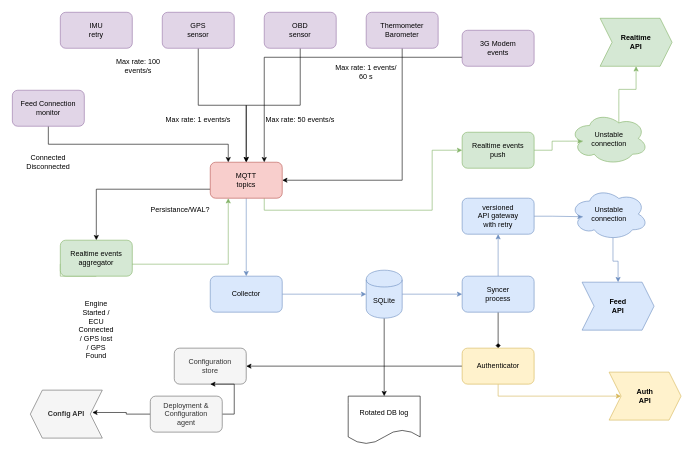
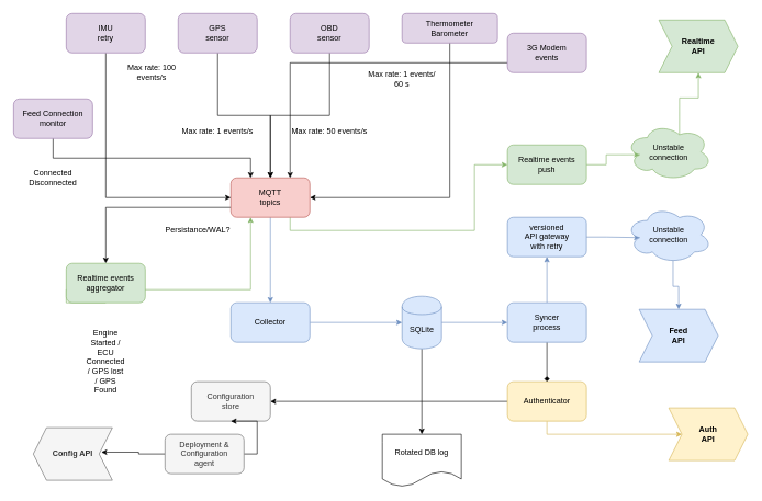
- <mxCell id="9" value="Thermometer&lt;br&gt;Barometer&lt;br&gt;" style="rounded=1;whiteSpace=wrap;html=1;fillColor=#e1d5e7;strokeColor=#9673a6;" vertex="1" parent="1"><mxGeometry x="610" y="20" width="120" height="60" as="geometry" /></mxCell>
+ <mxCell id="9" value="Thermometer&lt;br&gt;Barometer&lt;br&gt;" style="rounded=1;whiteSpace=wrap;html=1;fillColor=#e1d5e7;strokeColor=#9673a6;" vertex="1" parent="1"><mxGeometry x="610" y="20" width="145" height="45" as="geometry" /></mxCell>
+ <mxCell id="2" style="edgeStyle=orthogonalEdgeStyle;rounded=0;orthogonalLoop=1;jettySize=auto;html=1;exitX=0.5;exitY=1;exitDx=0;exitDy=0;entryX=0;entryY=0.5;entryDx=0;entryDy=0;" edge="1" parent="1" source="3" target="13"><mxGeometry relative="1" as="geometry" /></mxCell>
